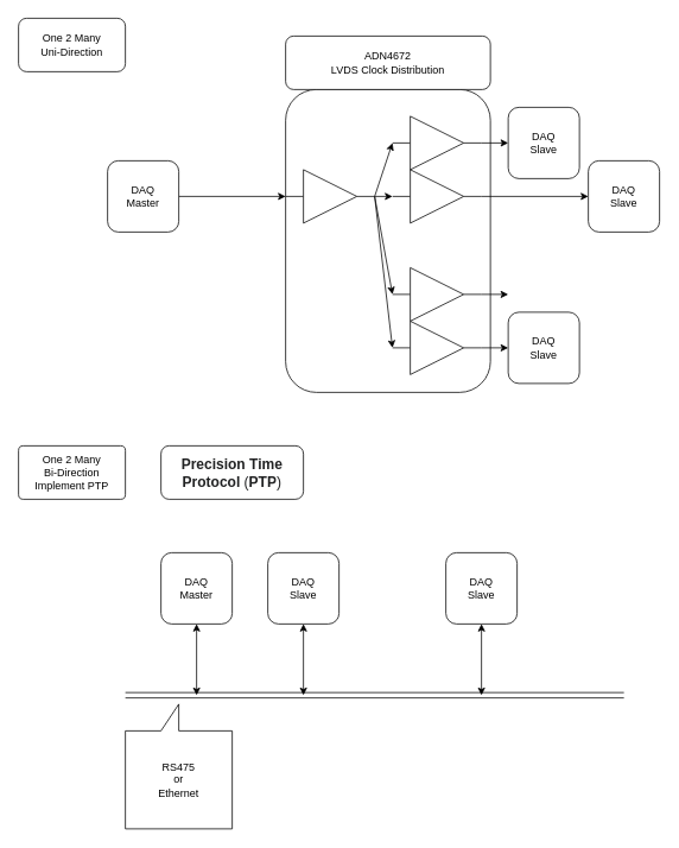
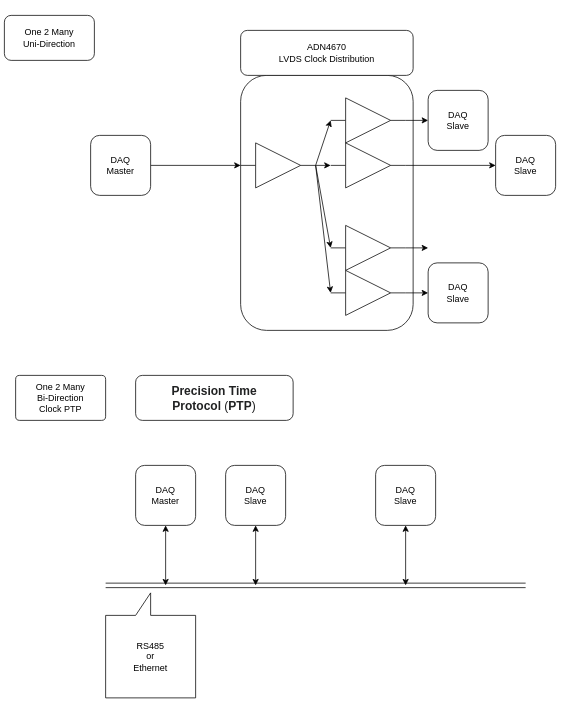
- <mxCell id="2" value="One 2 Many&lt;br&gt;Uni-Direction" style="rounded=1;whiteSpace=wrap;html=1;" vertex="1" parent="1"><mxGeometry x="20" y="20" width="120" height="60" as="geometry" /></mxCell>
+ <mxCell id="2" value="One 2 Many&lt;br&gt;Uni-Direction" style="rounded=1;whiteSpace=wrap;html=1;" vertex="1" parent="1"><mxGeometry x="5" y="20" width="120" height="60" as="geometry" /></mxCell>
- <mxCell id="32" value="ADN4672&lt;br&gt;LVDS Clock Distribution" style="rounded=1;whiteSpace=wrap;html=1;" vertex="1" parent="1"><mxGeometry x="320" y="40" width="230" height="60" as="geometry" /></mxCell>
+ <mxCell id="32" value="ADN4670&lt;br&gt;LVDS Clock Distribution" style="rounded=1;whiteSpace=wrap;html=1;" vertex="1" parent="1"><mxGeometry x="320" y="40" width="230" height="60" as="geometry" /></mxCell>
- <mxCell id="4" value="One 2 Many&lt;br&gt;Bi-Direction&lt;br&gt;Implement PTP" style="rounded=1;whiteSpace=wrap;html=1;arcSize=9;" vertex="1" parent="1"><mxGeometry x="20" y="500" width="120" height="60" as="geometry" /></mxCell>
+ <mxCell id="4" value="One 2 Many&lt;br&gt;Bi-Direction&lt;br&gt;Clock PTP" style="rounded=1;whiteSpace=wrap;html=1;arcSize=9;" vertex="1" parent="1"><mxGeometry x="20" y="500" width="120" height="60" as="geometry" /></mxCell>
- <mxCell id="33" value="&lt;b style=&quot;color: rgb(32, 33, 34); font-family: sans-serif; font-size: 16px; text-align: start; background-color: rgb(255, 255, 255);&quot;&gt;Precision Time Protocol&lt;/b&gt;&lt;span style=&quot;color: rgb(32, 33, 34); font-family: sans-serif; font-size: 16px; text-align: start; background-color: rgb(255, 255, 255);&quot;&gt;&amp;nbsp;(&lt;/span&gt;&lt;b style=&quot;color: rgb(32, 33, 34); font-family: sans-serif; font-size: 16px; text-align: start; background-color: rgb(255, 255, 255);&quot;&gt;PTP&lt;/b&gt;&lt;span style=&quot;color: rgb(32, 33, 34); font-family: sans-serif; font-size: 16px; text-align: start; background-color: rgb(255, 255, 255);&quot;&gt;)&lt;/span&gt;" style="rounded=1;whiteSpace=wrap;html=1;" vertex="1" parent="1"><mxGeometry x="180" y="500" width="160" height="60" as="geometry" /></mxCell>
+ <mxCell id="33" value="&lt;b style=&quot;color: rgb(32, 33, 34); font-family: sans-serif; font-size: 16px; text-align: start; background-color: rgb(255, 255, 255);&quot;&gt;Precision Time Protocol&lt;/b&gt;&lt;span style=&quot;color: rgb(32, 33, 34); font-family: sans-serif; font-size: 16px; text-align: start; background-color: rgb(255, 255, 255);&quot;&gt;&amp;nbsp;(&lt;/span&gt;&lt;b style=&quot;color: rgb(32, 33, 34); font-family: sans-serif; font-size: 16px; text-align: start; background-color: rgb(255, 255, 255);&quot;&gt;PTP&lt;/b&gt;&lt;span style=&quot;color: rgb(32, 33, 34); font-family: sans-serif; font-size: 16px; text-align: start; background-color: rgb(255, 255, 255);&quot;&gt;)&lt;/span&gt;" style="rounded=1;whiteSpace=wrap;html=1;" vertex="1" parent="1"><mxGeometry x="180" y="500" width="210" height="60" as="geometry" /></mxCell>
- <mxCell id="12" value="RS475&lt;br&gt;or&lt;br&gt;Ethernet" style="shape=callout;whiteSpace=wrap;html=1;perimeter=calloutPerimeter;direction=west;" vertex="1" parent="1"><mxGeometry x="140" y="790" width="120" height="140" as="geometry" /></mxCell>
+ <mxCell id="12" value="RS485&lt;br&gt;or&lt;br&gt;Ethernet" style="shape=callout;whiteSpace=wrap;html=1;perimeter=calloutPerimeter;direction=west;" vertex="1" parent="1"><mxGeometry x="140" y="790" width="120" height="140" as="geometry" /></mxCell>
